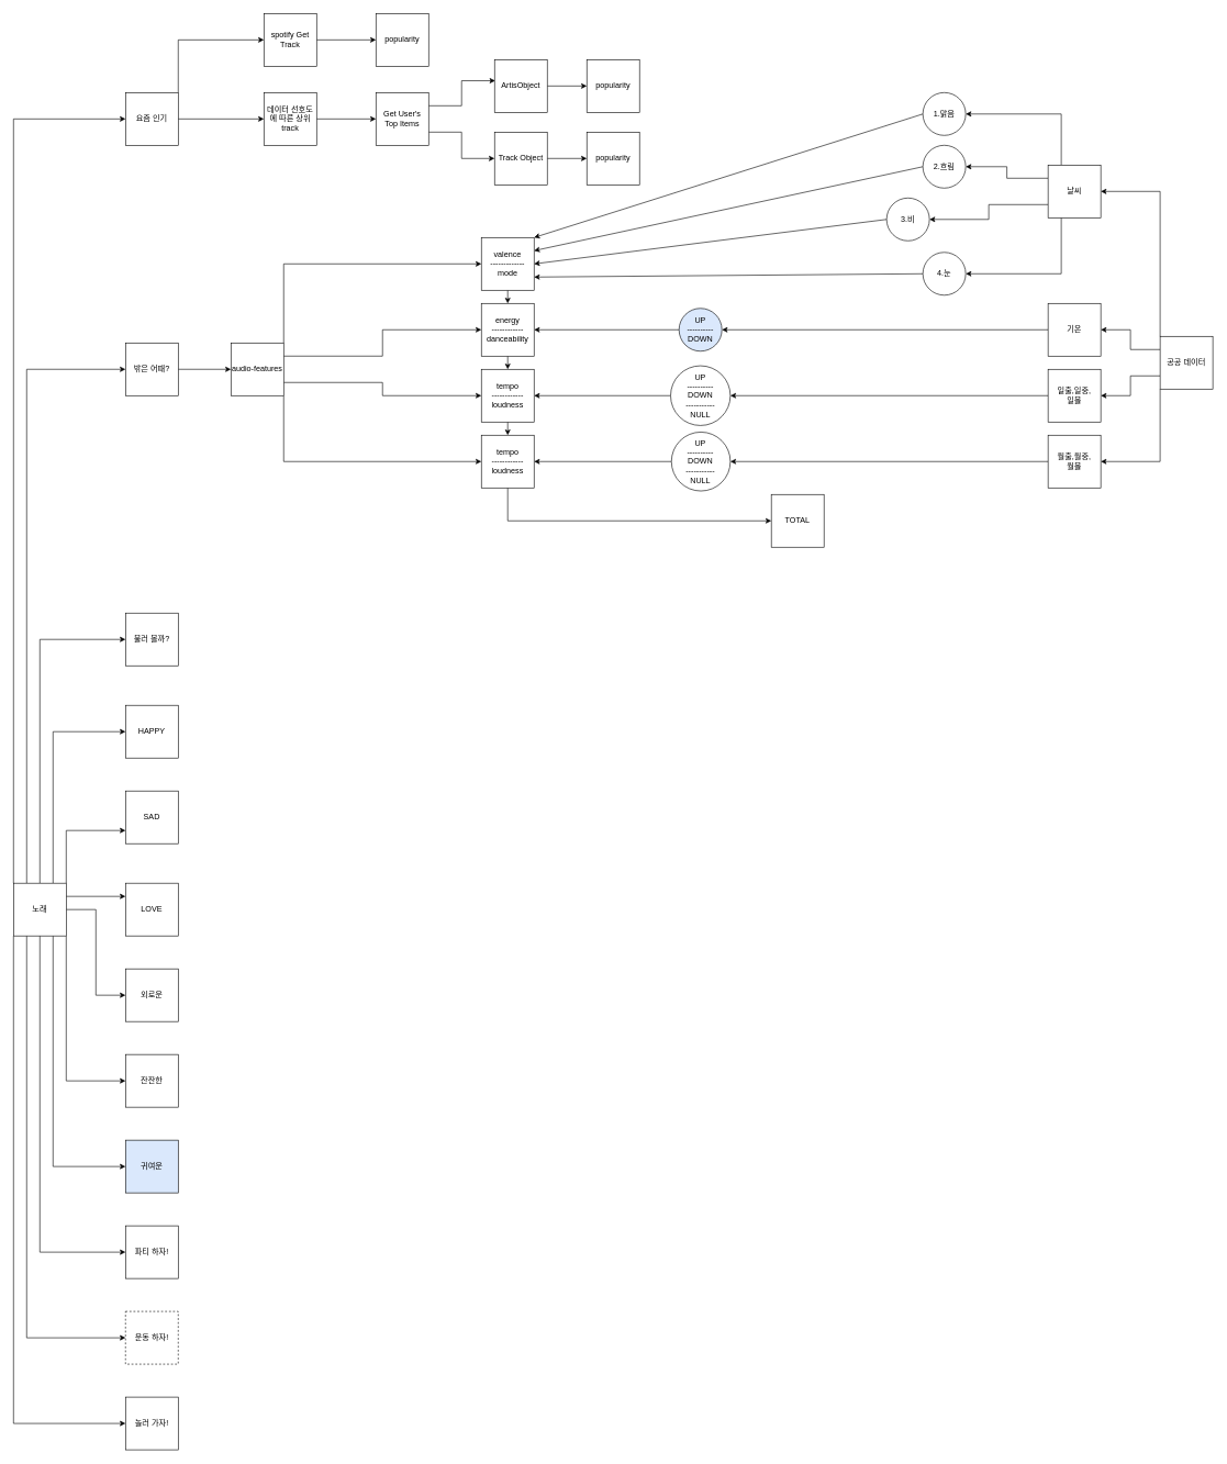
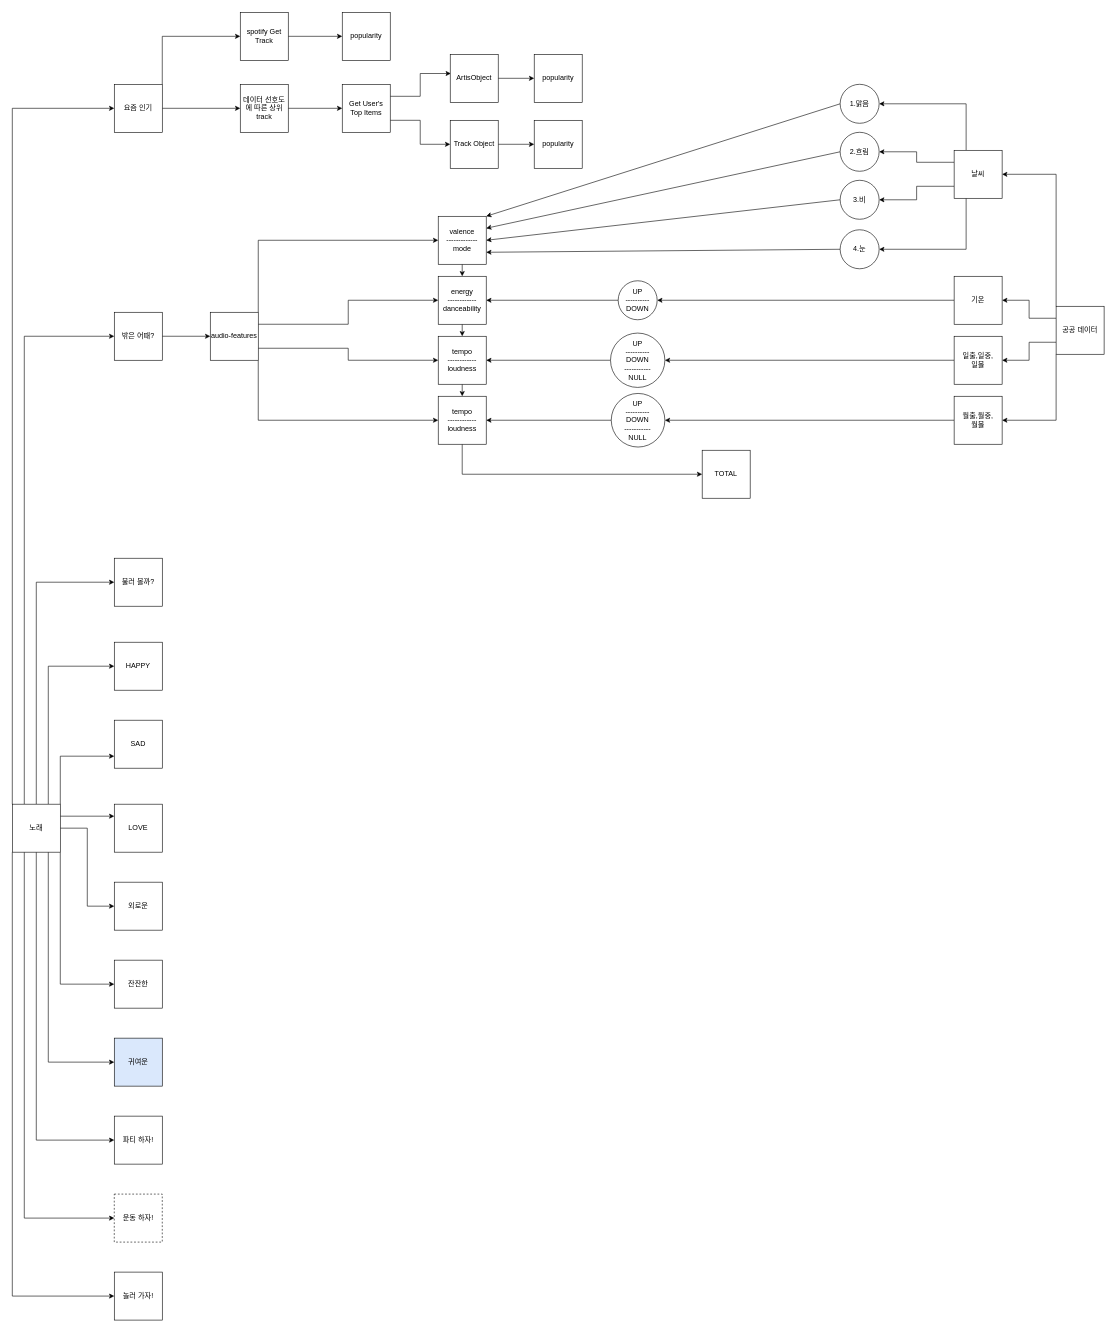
- <mxCell id="82" value="3.비" style="ellipse;whiteSpace=wrap;html=1;aspect=fixed;" vertex="1" parent="1"><mxGeometry x="1345" y="300" width="65" height="65" as="geometry" /></mxCell>
+ <mxCell id="82" value="3.비" style="ellipse;whiteSpace=wrap;html=1;aspect=fixed;" vertex="1" parent="1"><mxGeometry x="1400" y="300" width="65" height="65" as="geometry" /></mxCell>
- <mxCell id="62" value="UP&lt;br&gt;----------&lt;br&gt;DOWN" style="ellipse;whiteSpace=wrap;html=1;aspect=fixed;fillColor=#dae8fc;" vertex="1" parent="1"><mxGeometry x="1030" y="467.5" width="65" height="65" as="geometry" /></mxCell>
+ <mxCell id="62" value="UP&lt;br&gt;----------&lt;br&gt;DOWN" style="ellipse;whiteSpace=wrap;html=1;aspect=fixed;" vertex="1" parent="1"><mxGeometry x="1030" y="467.5" width="65" height="65" as="geometry" /></mxCell>
